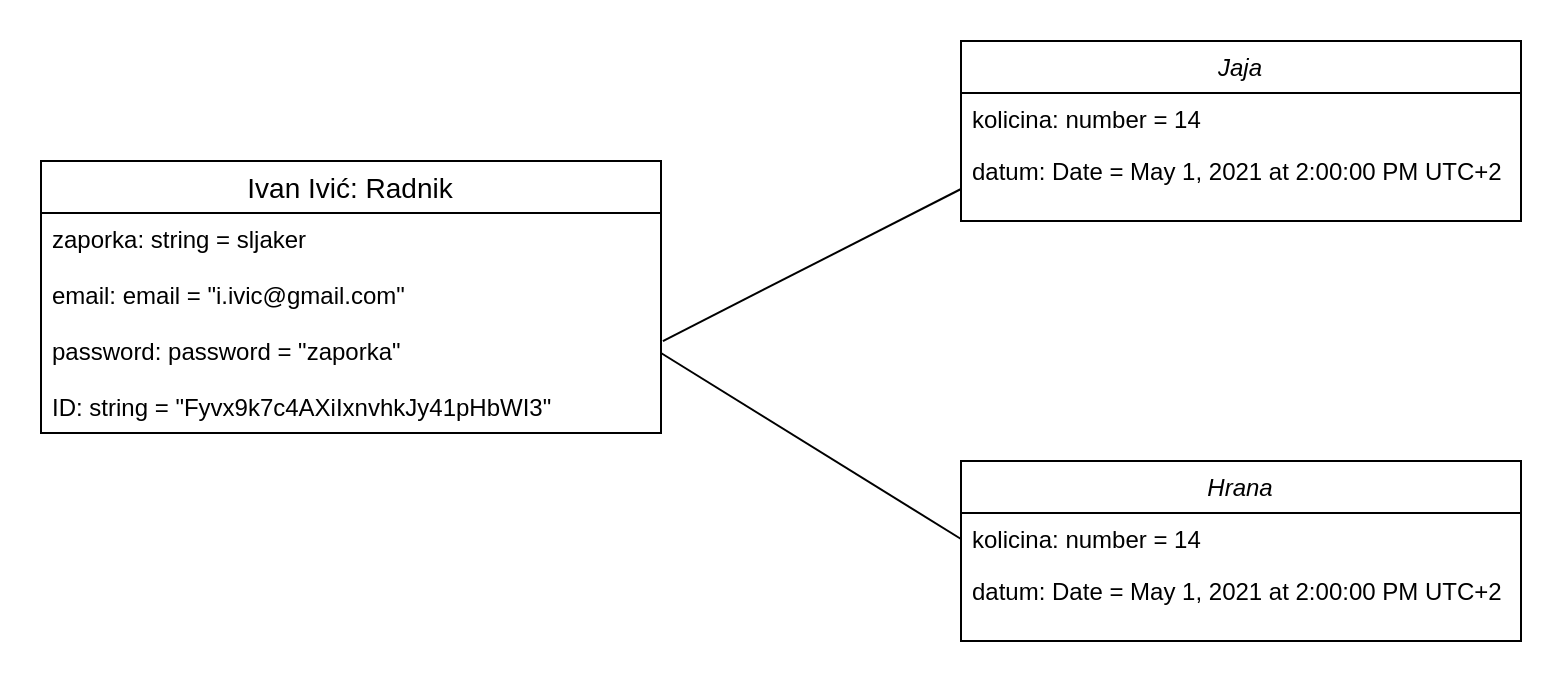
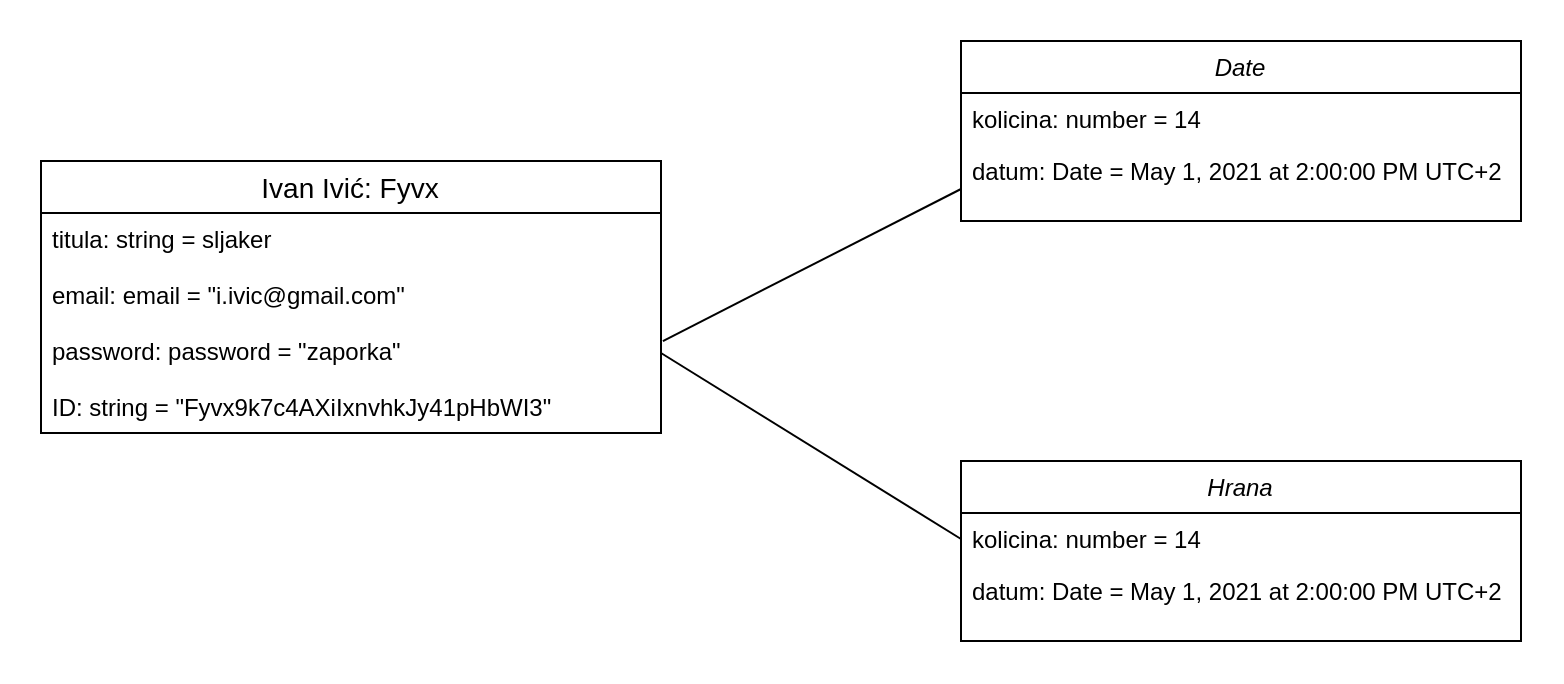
- <mxCell id="7" value="Jaja" style="swimlane;fontStyle=2;align=center;verticalAlign=top;childLayout=stackLayout;horizontal=1;startSize=26;horizontalStack=0;resizeParent=1;resizeLast=0;collapsible=1;marginBottom=0;rounded=0;shadow=0;strokeWidth=1;" parent="1" vertex="1"><mxGeometry x="480" y="20" width="280" height="90" as="geometry"><mxRectangle x="230" y="140" width="160" height="26" as="alternateBounds" /></mxGeometry></mxCell>
+ <mxCell id="7" value="Date" style="swimlane;fontStyle=2;align=center;verticalAlign=top;childLayout=stackLayout;horizontal=1;startSize=26;horizontalStack=0;resizeParent=1;resizeLast=0;collapsible=1;marginBottom=0;rounded=0;shadow=0;strokeWidth=1;" parent="1" vertex="1"><mxGeometry x="480" y="20" width="280" height="90" as="geometry"><mxRectangle x="230" y="140" width="160" height="26" as="alternateBounds" /></mxGeometry></mxCell>
- <mxCell id="2" value="Ivan Ivić: Radnik" style="swimlane;fontStyle=0;childLayout=stackLayout;horizontal=1;startSize=26;horizontalStack=0;resizeParent=1;resizeParentMax=0;resizeLast=0;collapsible=1;marginBottom=0;align=center;fontSize=14;" parent="1" vertex="1"><mxGeometry x="20" y="80" width="310" height="136" as="geometry" /></mxCell>
+ <mxCell id="2" value="Ivan Ivić: Fyvx" style="swimlane;fontStyle=0;childLayout=stackLayout;horizontal=1;startSize=26;horizontalStack=0;resizeParent=1;resizeParentMax=0;resizeLast=0;collapsible=1;marginBottom=0;align=center;fontSize=14;" parent="1" vertex="1"><mxGeometry x="20" y="80" width="310" height="136" as="geometry" /></mxCell>
- <mxCell id="3" value="zaporka: string = sljaker" style="text;align=left;verticalAlign=top;spacingLeft=4;spacingRight=4;overflow=hidden;rotatable=0;points=[[0,0.5],[1,0.5]];portConstraint=eastwest;rounded=0;shadow=0;html=0;" parent="2" vertex="1"><mxGeometry y="26" width="310" height="28" as="geometry" /></mxCell>
+ <mxCell id="3" value="titula: string = sljaker" style="text;align=left;verticalAlign=top;spacingLeft=4;spacingRight=4;overflow=hidden;rotatable=0;points=[[0,0.5],[1,0.5]];portConstraint=eastwest;rounded=0;shadow=0;html=0;" parent="2" vertex="1"><mxGeometry y="26" width="310" height="28" as="geometry" /></mxCell>
